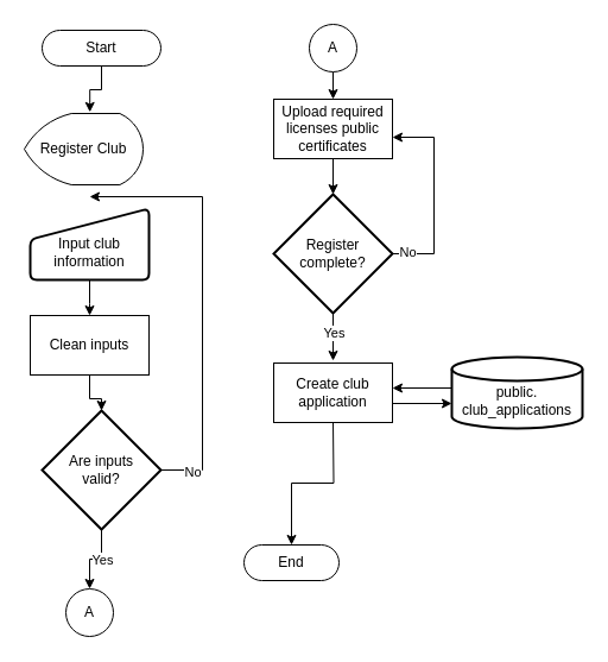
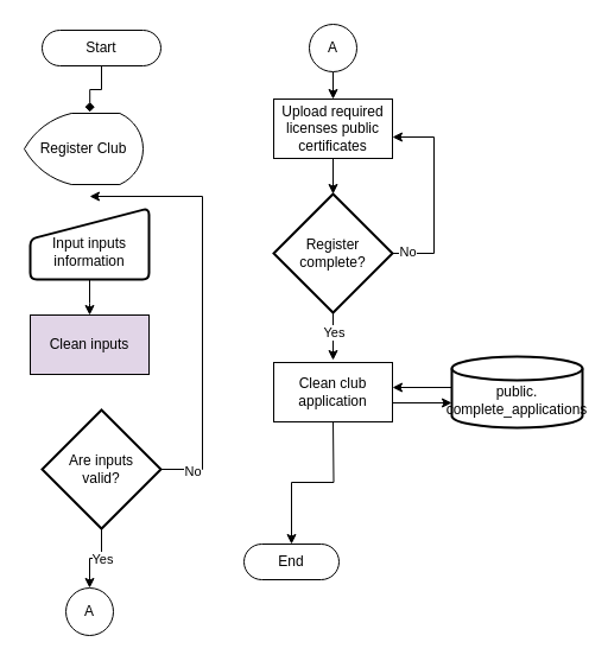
- <mxCell id="5" style="edgeStyle=orthogonalEdgeStyle;rounded=0;orthogonalLoop=1;jettySize=auto;html=1;entryX=0.552;entryY=-0.019;entryDx=0;entryDy=0;entryPerimeter=0;" parent="1" source="2" target="4" edge="1"><mxGeometry relative="1" as="geometry" /></mxCell>
+ <mxCell id="5" style="edgeStyle=orthogonalEdgeStyle;rounded=0;orthogonalLoop=1;jettySize=auto;html=1;entryX=0.552;entryY=-0.019;entryDx=0;entryDy=0;entryPerimeter=0;endArrow=diamond;" parent="1" source="2" target="4" edge="1"><mxGeometry relative="1" as="geometry" /></mxCell>
- <mxCell id="3" value="&lt;div&gt;&lt;br&gt;&lt;/div&gt;Input club information" style="html=1;strokeWidth=2;shape=manualInput;whiteSpace=wrap;rounded=1;size=26;arcSize=11;" parent="1" vertex="1"><mxGeometry x="25" y="175" width="100" height="60" as="geometry" /></mxCell>
+ <mxCell id="3" value="&lt;div&gt;&lt;br&gt;&lt;/div&gt;Input inputs information" style="html=1;strokeWidth=2;shape=manualInput;whiteSpace=wrap;rounded=1;size=26;arcSize=11;" parent="1" vertex="1"><mxGeometry x="25" y="175" width="100" height="60" as="geometry" /></mxCell>
- <mxCell id="7" value="Clean inputs" style="html=1;dashed=0;whiteSpace=wrap;" parent="1" vertex="1"><mxGeometry x="25" y="265" width="100" height="50" as="geometry" /></mxCell>
+ <mxCell id="7" value="Clean inputs" style="html=1;dashed=0;whiteSpace=wrap;fillColor=#e1d5e7;" parent="1" vertex="1"><mxGeometry x="25" y="265" width="100" height="50" as="geometry" /></mxCell>
- <mxCell id="28" value="Create club application" style="html=1;dashed=0;whiteSpace=wrap;" parent="1" vertex="1"><mxGeometry x="230" y="305" width="100" height="50" as="geometry" /></mxCell>
+ <mxCell id="28" value="Clean club application" style="html=1;dashed=0;whiteSpace=wrap;" parent="1" vertex="1"><mxGeometry x="230" y="305" width="100" height="50" as="geometry" /></mxCell>
- <mxCell id="30" value="&lt;div&gt;&lt;br&gt;&lt;/div&gt;&lt;div&gt;public.&lt;/div&gt;&lt;div&gt;club_applications&lt;/div&gt;" style="strokeWidth=2;html=1;shape=mxgraph.flowchart.database;whiteSpace=wrap;" parent="1" vertex="1"><mxGeometry x="380" y="300" width="110" height="60" as="geometry" /></mxCell>
+ <mxCell id="30" value="&lt;div&gt;&lt;br&gt;&lt;/div&gt;&lt;div&gt;public.&lt;/div&gt;&lt;div&gt;complete_applications&lt;/div&gt;" style="strokeWidth=2;html=1;shape=mxgraph.flowchart.database;whiteSpace=wrap;" parent="1" vertex="1"><mxGeometry x="380" y="300" width="110" height="60" as="geometry" /></mxCell>
- <mxCell id="13" style="edgeStyle=orthogonalEdgeStyle;rounded=0;orthogonalLoop=1;jettySize=auto;html=1;entryX=0.5;entryY=0;entryDx=0;entryDy=0;entryPerimeter=0;" parent="1" source="7" target="12" edge="1"><mxGeometry relative="1" as="geometry" /></mxCell>
